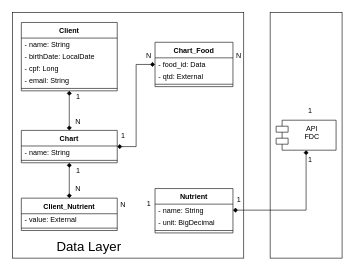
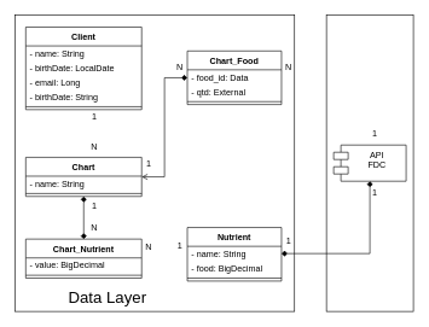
- <mxCell id="32" value="- cpf: Long" style="text;strokeColor=none;fillColor=none;align=left;verticalAlign=middle;spacingLeft=4;spacingRight=4;overflow=hidden;rotatable=0;points=[[0,0.5],[1,0.5]];portConstraint=eastwest;" parent="29" vertex="1"><mxGeometry y="66" width="160" height="20" as="geometry" /></mxCell>
+ <mxCell id="32" value="- email: Long" style="text;strokeColor=none;fillColor=none;align=left;verticalAlign=middle;spacingLeft=4;spacingRight=4;overflow=hidden;rotatable=0;points=[[0,0.5],[1,0.5]];portConstraint=eastwest;" parent="29" vertex="1"><mxGeometry y="66" width="160" height="20" as="geometry" /></mxCell>
- <mxCell id="33" value="- email: String" style="text;strokeColor=none;fillColor=none;align=left;verticalAlign=middle;spacingLeft=4;spacingRight=4;overflow=hidden;rotatable=0;points=[[0,0.5],[1,0.5]];portConstraint=eastwest;" parent="29" vertex="1"><mxGeometry y="86" width="160" height="20" as="geometry" /></mxCell>
+ <mxCell id="33" value="- birthDate: String" style="text;strokeColor=none;fillColor=none;align=left;verticalAlign=middle;spacingLeft=4;spacingRight=4;overflow=hidden;rotatable=0;points=[[0,0.5],[1,0.5]];portConstraint=eastwest;" parent="29" vertex="1"><mxGeometry y="86" width="160" height="20" as="geometry" /></mxCell>
- <mxCell id="4" style="edgeStyle=orthogonalEdgeStyle;rounded=0;orthogonalLoop=1;jettySize=auto;html=1;entryX=0.5;entryY=1;entryDx=0;entryDy=0;startArrow=diamond;startFill=1;endArrow=diamond;endFill=1;" parent="1" source="39" target="29" edge="1"><mxGeometry relative="1" as="geometry" /></mxCell>
- <mxCell id="7" value="" style="edgeStyle=orthogonalEdgeStyle;rounded=0;orthogonalLoop=1;jettySize=auto;html=1;exitX=0;exitY=0.5;exitDx=0;exitDy=0;entryX=1;entryY=0.5;entryDx=0;entryDy=0;startArrow=diamond;startFill=1;endArrow=diamond;endFill=1;" edge="1" parent="1" source="9" target="39"><mxGeometry relative="1" as="geometry" /></mxCell>
+ <mxCell id="7" value="" style="edgeStyle=orthogonalEdgeStyle;rounded=0;orthogonalLoop=1;jettySize=auto;html=1;exitX=0;exitY=0.5;exitDx=0;exitDy=0;entryX=1;entryY=0.5;entryDx=0;entryDy=0;startArrow=diamond;startFill=1;endArrow=open;endFill=1;" edge="1" parent="1" source="9" target="39"><mxGeometry relative="1" as="geometry" /></mxCell>
- <mxCell id="23" value="Client_Nutrient" style="swimlane;fontStyle=1;align=center;verticalAlign=top;childLayout=stackLayout;horizontal=1;startSize=26;horizontalStack=0;resizeParent=1;resizeParentMax=0;resizeLast=0;collapsible=1;marginBottom=0;" parent="22" vertex="1"><mxGeometry y="30" width="160" height="54" as="geometry" /></mxCell>
+ <mxCell id="23" value="Chart_Nutrient" style="swimlane;fontStyle=1;align=center;verticalAlign=top;childLayout=stackLayout;horizontal=1;startSize=26;horizontalStack=0;resizeParent=1;resizeParentMax=0;resizeLast=0;collapsible=1;marginBottom=0;" parent="22" vertex="1"><mxGeometry y="30" width="160" height="54" as="geometry" /></mxCell>
- <mxCell id="24" value="- value: External" style="text;strokeColor=none;fillColor=none;align=left;verticalAlign=middle;spacingLeft=4;spacingRight=4;overflow=hidden;rotatable=0;points=[[0,0.5],[1,0.5]];portConstraint=eastwest;" parent="23" vertex="1"><mxGeometry y="26" width="160" height="20" as="geometry" /></mxCell>
+ <mxCell id="24" value="- value: BigDecimal" style="text;strokeColor=none;fillColor=none;align=left;verticalAlign=middle;spacingLeft=4;spacingRight=4;overflow=hidden;rotatable=0;points=[[0,0.5],[1,0.5]];portConstraint=eastwest;" parent="23" vertex="1"><mxGeometry y="26" width="160" height="20" as="geometry" /></mxCell>
- <mxCell id="18" value="- unit: BigDecimal" style="text;strokeColor=none;fillColor=none;align=left;verticalAlign=middle;spacingLeft=4;spacingRight=4;overflow=hidden;rotatable=0;points=[[0,0.5],[1,0.5]];portConstraint=eastwest;" parent="16" vertex="1"><mxGeometry y="46" width="130" height="20" as="geometry" /></mxCell>
+ <mxCell id="18" value="- food: BigDecimal" style="text;strokeColor=none;fillColor=none;align=left;verticalAlign=middle;spacingLeft=4;spacingRight=4;overflow=hidden;rotatable=0;points=[[0,0.5],[1,0.5]];portConstraint=eastwest;" parent="16" vertex="1"><mxGeometry y="46" width="130" height="20" as="geometry" /></mxCell>
